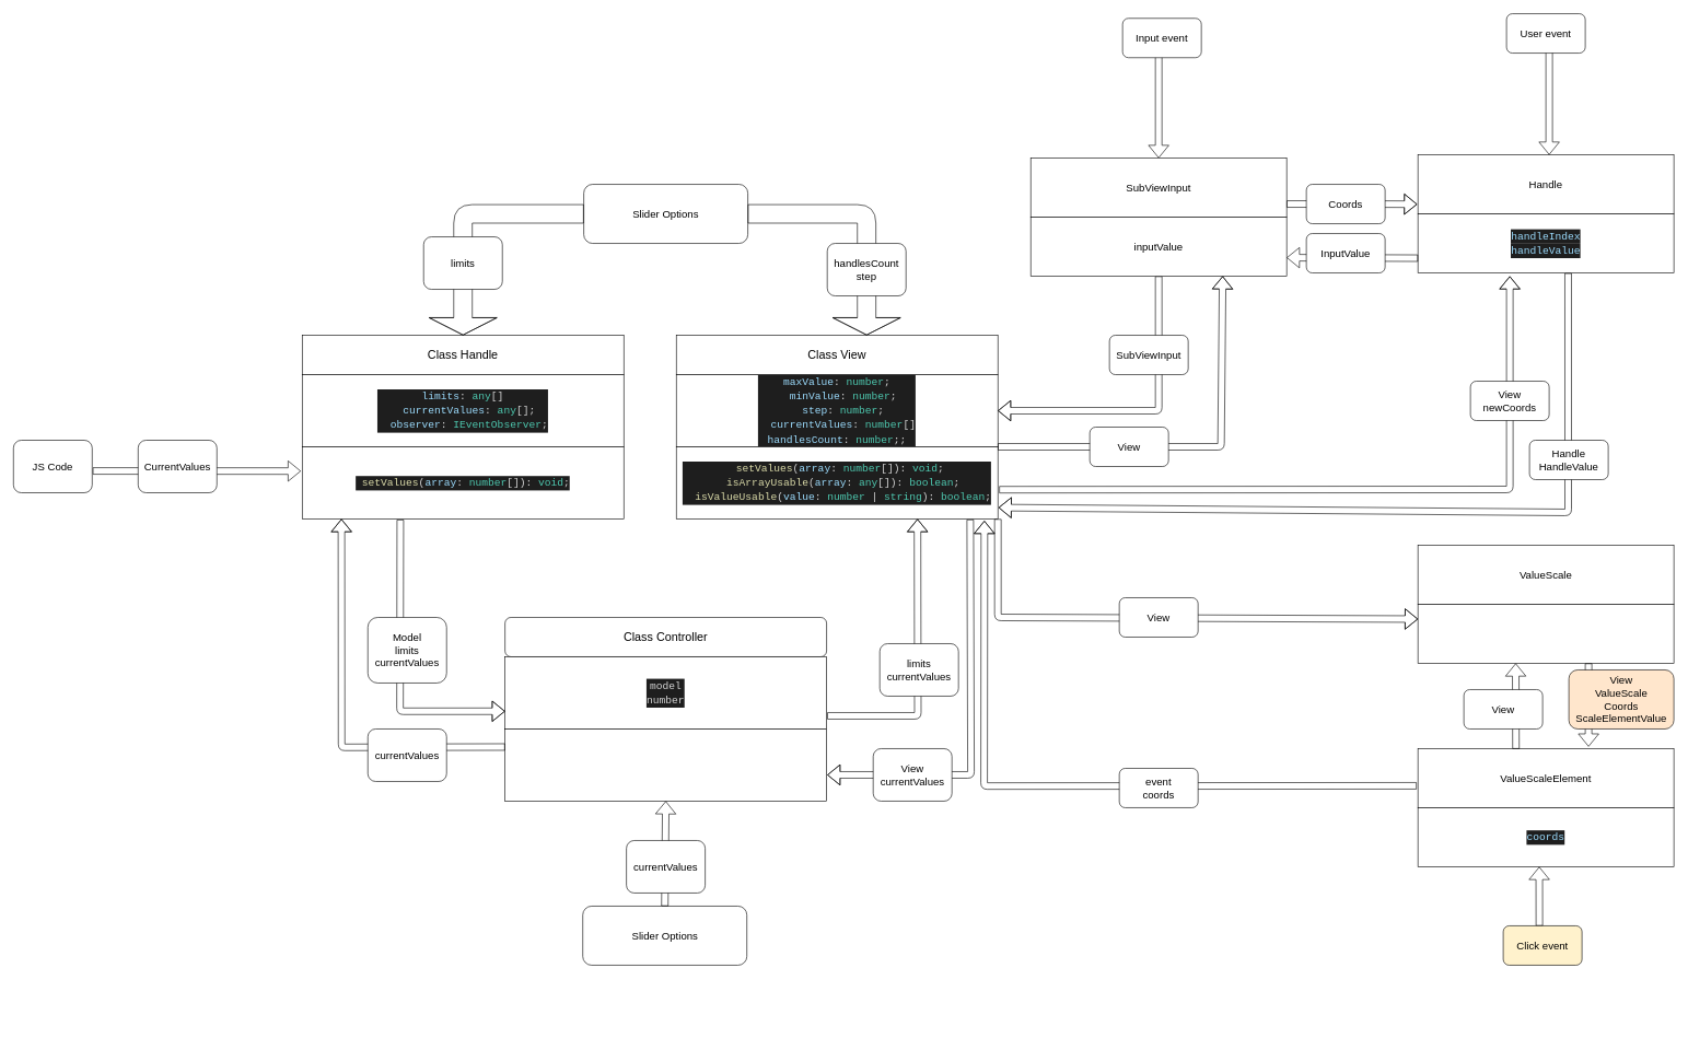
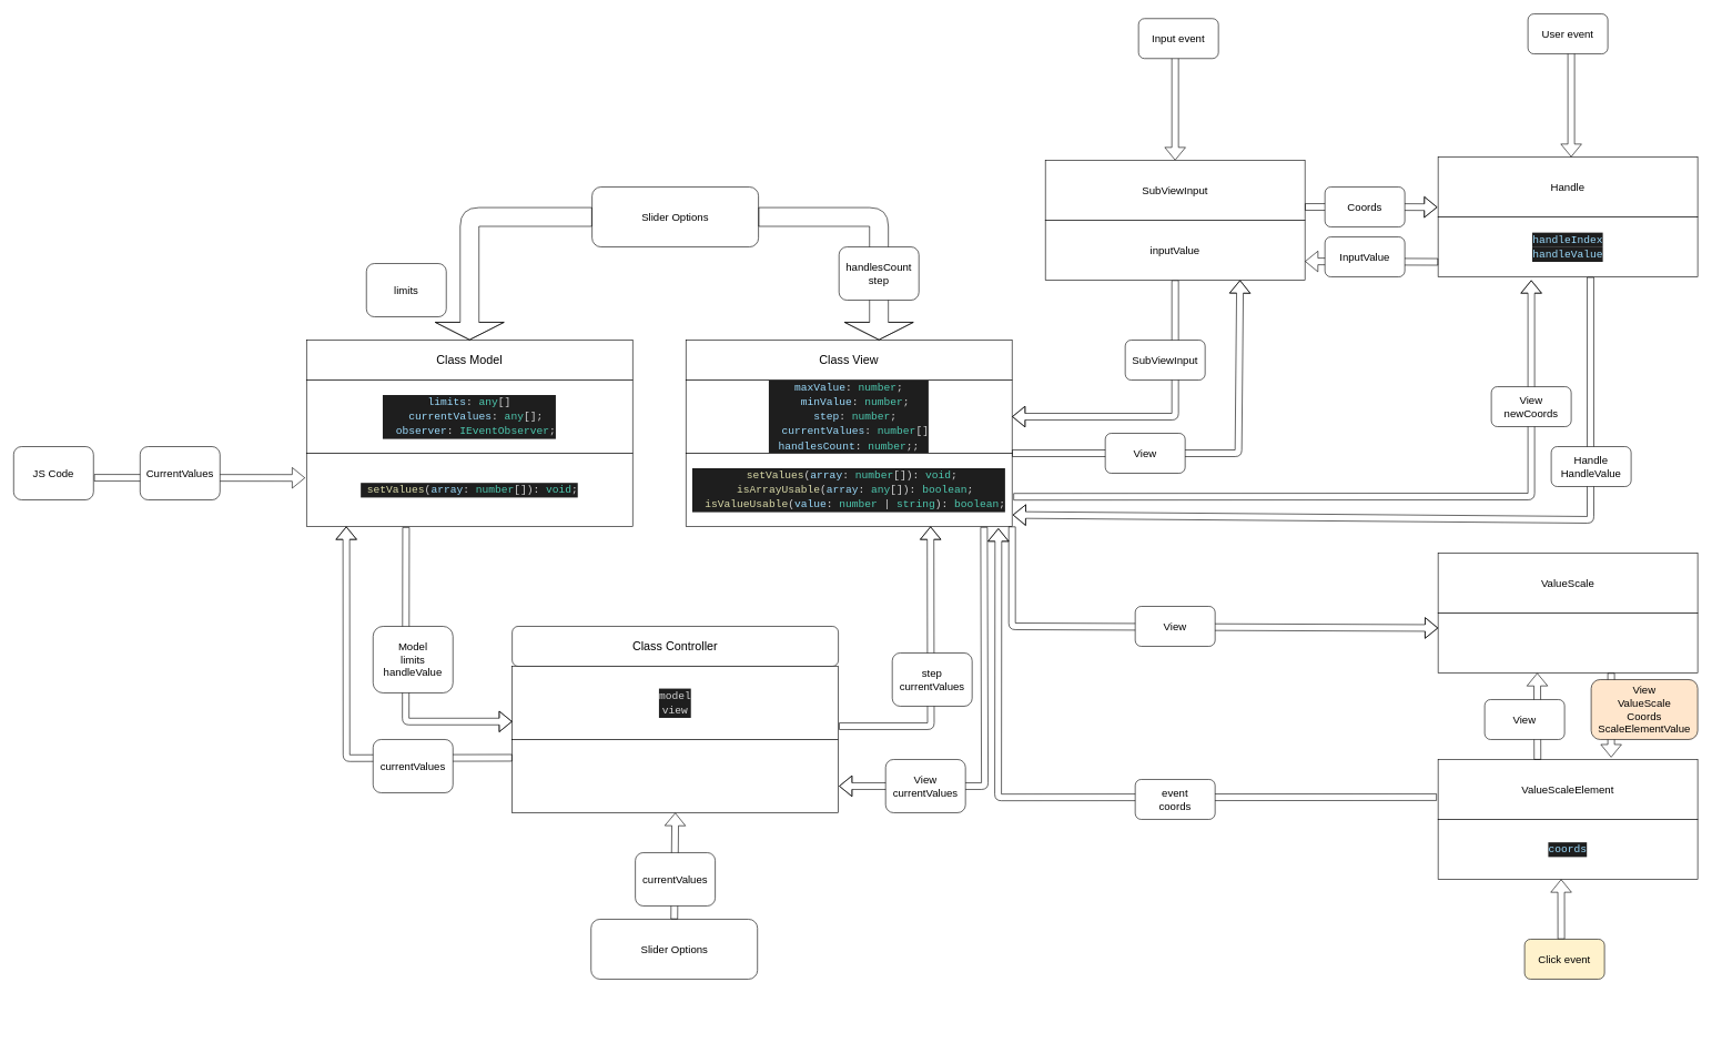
- <mxCell id="16" value="limits" style="rounded=1;whiteSpace=wrap;html=1;fontSize=16;" parent="1" vertex="1"><mxGeometry x="645" y="360" width="120" height="80" as="geometry" /></mxCell>
+ <mxCell id="16" value="limits" style="rounded=1;whiteSpace=wrap;html=1;fontSize=16;" parent="1" vertex="1"><mxGeometry x="550" y="395" width="120" height="80" as="geometry" /></mxCell>
- <mxCell id="3" value="&lt;font style=&quot;font-size: 18px&quot;&gt;Class Handle&lt;/font&gt;" style="rounded=0;whiteSpace=wrap;html=1;" parent="2" vertex="1"><mxGeometry width="490" height="60" as="geometry" /></mxCell>
+ <mxCell id="3" value="&lt;font style=&quot;font-size: 18px&quot;&gt;Class Model&lt;/font&gt;" style="rounded=0;whiteSpace=wrap;html=1;" parent="2" vertex="1"><mxGeometry width="490" height="60" as="geometry" /></mxCell>
- <mxCell id="24" value="Model&lt;br&gt;limits&lt;br&gt;currentValues" style="rounded=1;whiteSpace=wrap;html=1;fontSize=16;" parent="1" vertex="1"><mxGeometry x="560" y="940" width="120" height="100" as="geometry" /></mxCell>
+ <mxCell id="24" value="Model&lt;br&gt;limits&lt;br&gt;handleValue" style="rounded=1;whiteSpace=wrap;html=1;fontSize=16;" parent="1" vertex="1"><mxGeometry x="560" y="940" width="120" height="100" as="geometry" /></mxCell>
- <mxCell id="27" value="limits&lt;br&gt;currentValues" style="rounded=1;whiteSpace=wrap;html=1;fontSize=16;" parent="1" vertex="1"><mxGeometry x="1340" y="980" width="120" height="80" as="geometry" /></mxCell>
+ <mxCell id="27" value="step&lt;br&gt;currentValues" style="rounded=1;whiteSpace=wrap;html=1;fontSize=16;" parent="1" vertex="1"><mxGeometry x="1340" y="980" width="120" height="80" as="geometry" /></mxCell>
- <mxCell id="12" value="&lt;div style=&quot;color: rgb(212 , 212 , 212) ; background-color: rgb(30 , 30 , 30) ; font-family: &amp;#34;consolas&amp;#34; , &amp;#34;courier new&amp;#34; , monospace ; font-size: 16px ; line-height: 22px&quot;&gt;&lt;div style=&quot;font-family: &amp;#34;consolas&amp;#34; , &amp;#34;courier new&amp;#34; , monospace ; line-height: 22px&quot;&gt;model&lt;/div&gt;&lt;div style=&quot;font-family: &amp;#34;consolas&amp;#34; , &amp;#34;courier new&amp;#34; , monospace ; line-height: 22px&quot;&gt;number&lt;/div&gt;&lt;/div&gt;" style="rounded=0;whiteSpace=wrap;html=1;" parent="10" vertex="1"><mxGeometry y="60" width="490" height="110" as="geometry" /></mxCell>
+ <mxCell id="12" value="&lt;div style=&quot;color: rgb(212 , 212 , 212) ; background-color: rgb(30 , 30 , 30) ; font-family: &amp;#34;consolas&amp;#34; , &amp;#34;courier new&amp;#34; , monospace ; font-size: 16px ; line-height: 22px&quot;&gt;&lt;div style=&quot;font-family: &amp;#34;consolas&amp;#34; , &amp;#34;courier new&amp;#34; , monospace ; line-height: 22px&quot;&gt;model&lt;/div&gt;&lt;div style=&quot;font-family: &amp;#34;consolas&amp;#34; , &amp;#34;courier new&amp;#34; , monospace ; line-height: 22px&quot;&gt;view&lt;/div&gt;&lt;/div&gt;" style="rounded=0;whiteSpace=wrap;html=1;" parent="10" vertex="1"><mxGeometry y="60" width="490" height="110" as="geometry" /></mxCell>
